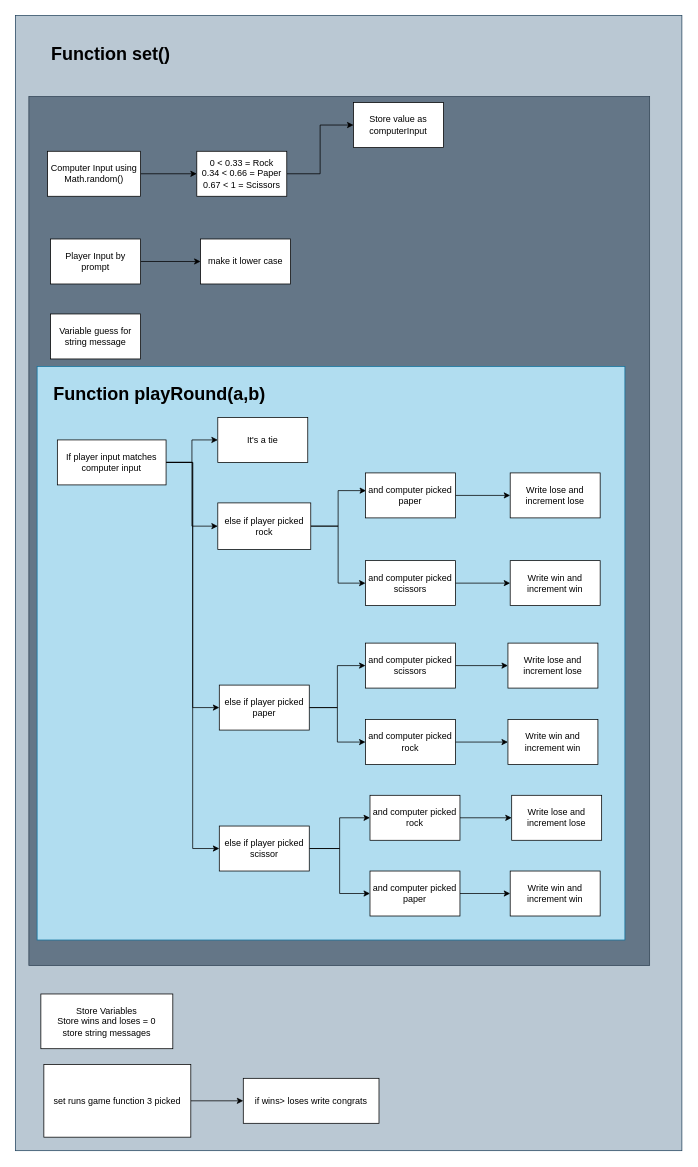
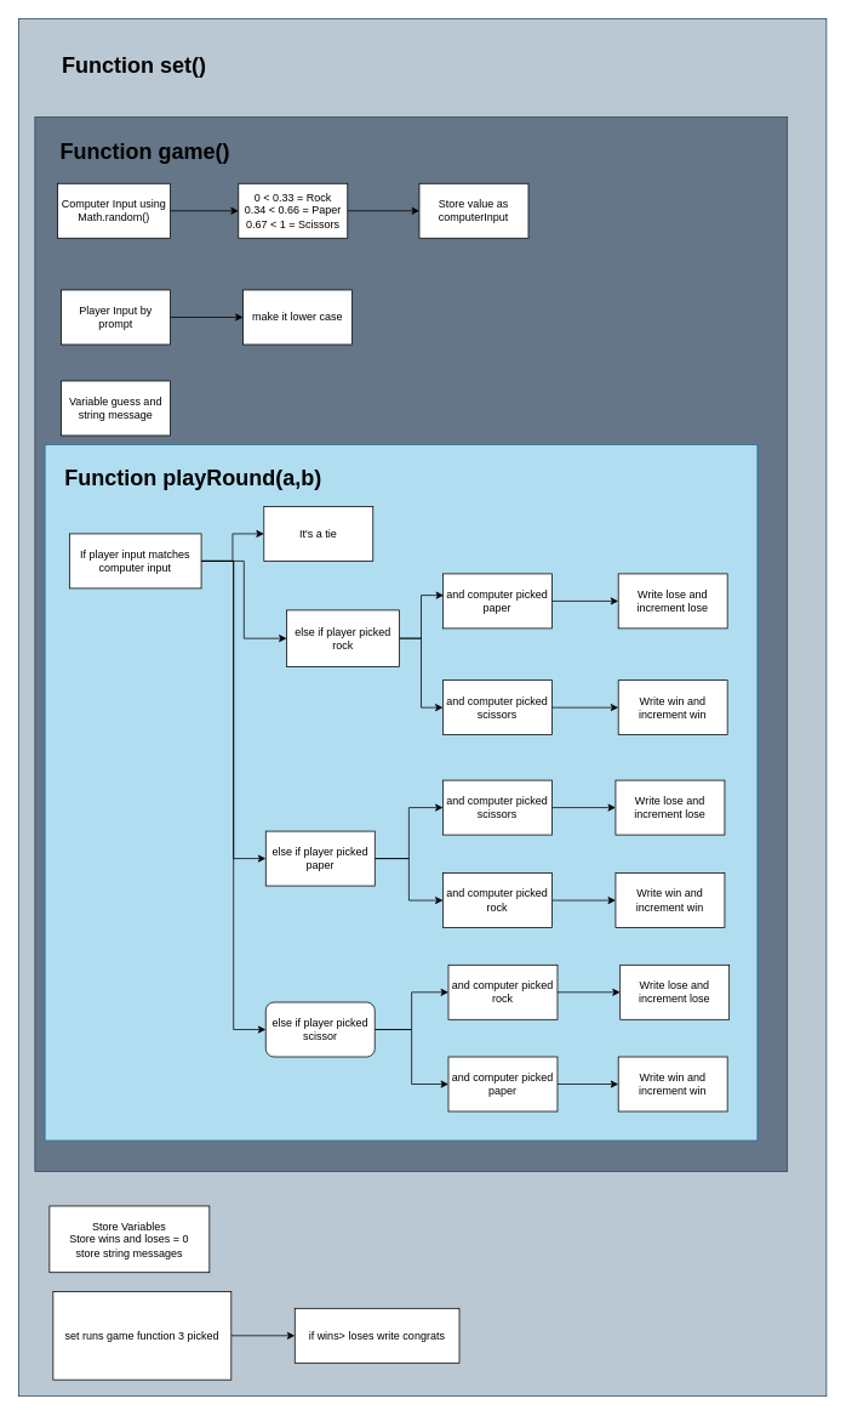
- <mxCell id="7" value="Store value as computerInput" style="rounded=0;whiteSpace=wrap;html=1;" vertex="1" parent="1"><mxGeometry x="471" y="136" width="120" height="60" as="geometry" /></mxCell>
+ <mxCell id="7" value="Store value as computerInput" style="rounded=0;whiteSpace=wrap;html=1;" vertex="1" parent="1"><mxGeometry x="461" y="201" width="120" height="60" as="geometry" /></mxCell>
+ <mxCell id="47" value="Function game()" style="text;strokeColor=none;fillColor=none;html=1;fontSize=24;fontStyle=1;verticalAlign=middle;align=center;" vertex="1" parent="1"><mxGeometry x="46" y="133" width="225" height="68" as="geometry" /></mxCell>
- <mxCell id="13" value="Variable guess for string message" style="rounded=0;whiteSpace=wrap;html=1;" vertex="1" parent="1"><mxGeometry x="67" y="418" width="120" height="60" as="geometry" /></mxCell>
+ <mxCell id="13" value="Variable guess and string message" style="rounded=0;whiteSpace=wrap;html=1;" vertex="1" parent="1"><mxGeometry x="67" y="418" width="120" height="60" as="geometry" /></mxCell>
- <mxCell id="22" value="else if player picked rock" style="rounded=0;whiteSpace=wrap;html=1;" vertex="1" parent="1"><mxGeometry x="290" y="670" width="124" height="62" as="geometry" /></mxCell>
+ <mxCell id="22" value="else if player picked rock" style="rounded=0;whiteSpace=wrap;html=1;" vertex="1" parent="1"><mxGeometry x="315" y="670" width="124" height="62" as="geometry" /></mxCell>
- <mxCell id="28" value="else if player picked scissor" style="rounded=0;whiteSpace=wrap;html=1;" vertex="1" parent="1"><mxGeometry x="292" y="1101" width="120" height="60" as="geometry" /></mxCell>
+ <mxCell id="28" value="else if player picked scissor" style="whiteSpace=wrap;html=1;rounded=1;" vertex="1" parent="1"><mxGeometry x="292" y="1101" width="120" height="60" as="geometry" /></mxCell>
